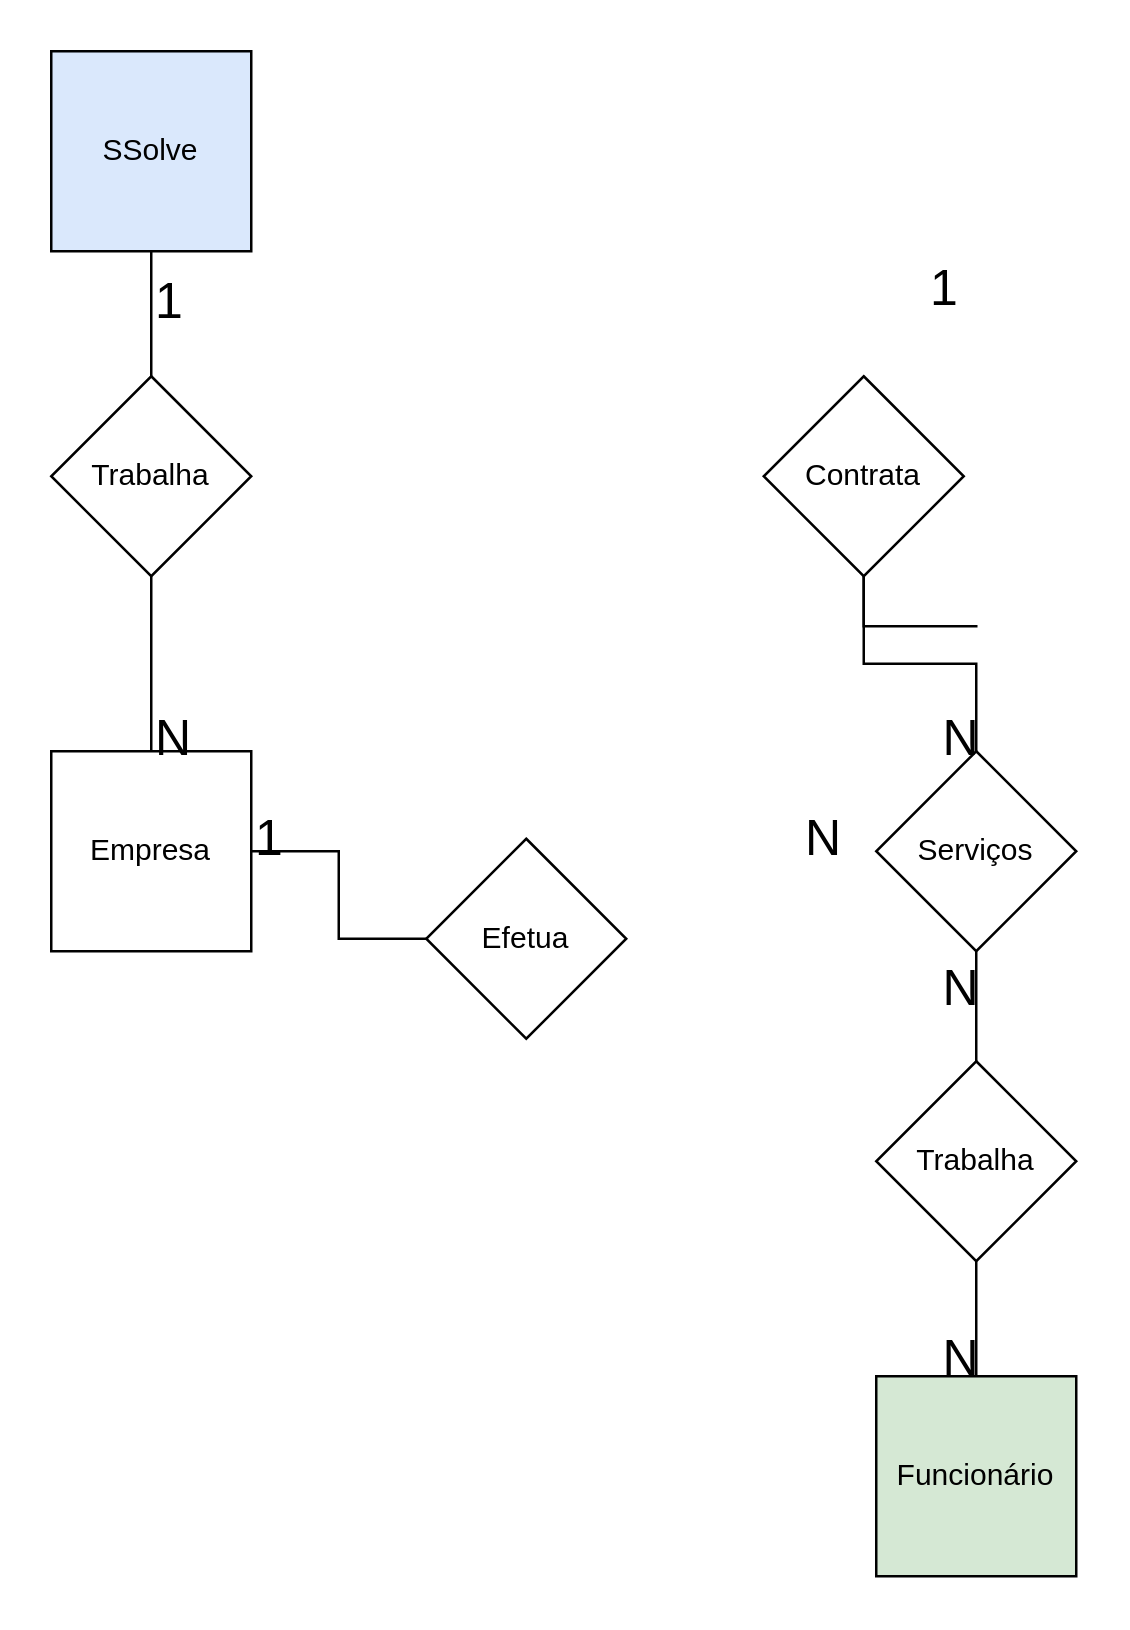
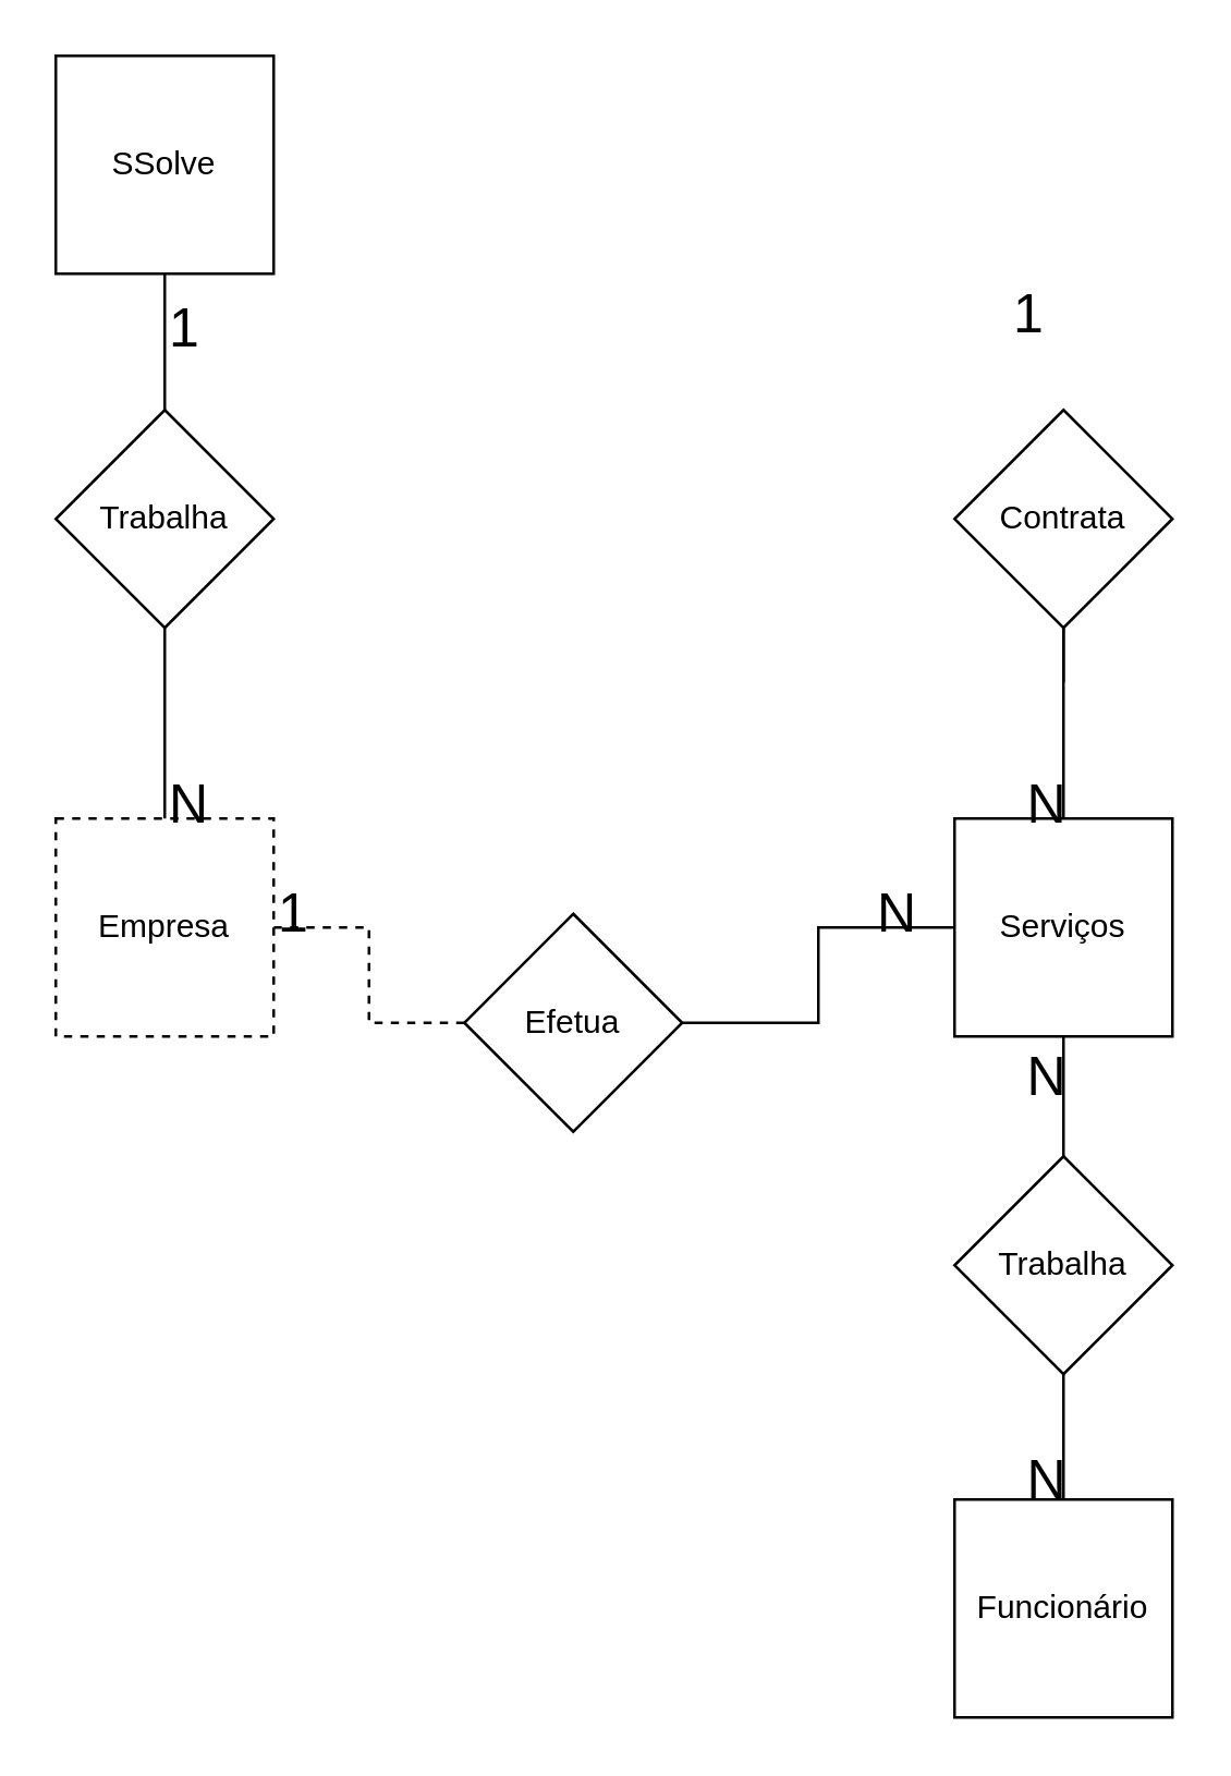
- <mxCell id="9" value="SSolve&lt;br&gt;" style="whiteSpace=wrap;html=1;aspect=fixed;fillColor=#dae8fc;" parent="1" vertex="1"><mxGeometry x="20" y="20" width="80" height="80" as="geometry" /></mxCell>
+ <mxCell id="9" value="SSolve&lt;br&gt;" style="whiteSpace=wrap;html=1;aspect=fixed;" parent="1" vertex="1"><mxGeometry x="20" y="20" width="80" height="80" as="geometry" /></mxCell>
- <mxCell id="15" value="Contrata" style="rhombus;whiteSpace=wrap;html=1;" parent="1" vertex="1"><mxGeometry x="305" y="150" width="80" height="80" as="geometry" /></mxCell>
+ <mxCell id="15" value="Contrata" style="rhombus;whiteSpace=wrap;html=1;" parent="1" vertex="1"><mxGeometry x="350" y="150" width="80" height="80" as="geometry" /></mxCell>
- <mxCell id="3" value="Empresa" style="whiteSpace=wrap;html=1;aspect=fixed;" parent="1" vertex="1"><mxGeometry x="20" y="300" width="80" height="80" as="geometry" /></mxCell>
+ <mxCell id="3" value="Empresa" style="whiteSpace=wrap;html=1;aspect=fixed;dashed=1;" parent="1" vertex="1"><mxGeometry x="20" y="300" width="80" height="80" as="geometry" /></mxCell>
- <mxCell id="7" value="Serviços&lt;br&gt;" style="rhombus;whiteSpace=wrap;html=1;aspect=fixed;" parent="1" vertex="1"><mxGeometry x="350" y="300" width="80" height="80" as="geometry" /></mxCell>
+ <mxCell id="7" value="Serviços&lt;br&gt;" style="whiteSpace=wrap;html=1;aspect=fixed;" parent="1" vertex="1"><mxGeometry x="350" y="300" width="80" height="80" as="geometry" /></mxCell>
- <mxCell id="2" style="edgeStyle=orthogonalEdgeStyle;rounded=0;orthogonalLoop=1;jettySize=auto;html=1;exitX=1;exitY=0.5;exitDx=0;exitDy=0;entryX=0;entryY=0.5;entryDx=0;entryDy=0;endArrow=none;endFill=0;" parent="1" source="3" target="5" edge="1"><mxGeometry relative="1" as="geometry" /></mxCell>
+ <mxCell id="2" style="edgeStyle=orthogonalEdgeStyle;rounded=0;orthogonalLoop=1;jettySize=auto;html=1;exitX=1;exitY=0.5;exitDx=0;exitDy=0;entryX=0;entryY=0.5;entryDx=0;entryDy=0;endArrow=none;endFill=0;dashed=1;" parent="1" source="3" target="5" edge="1"><mxGeometry relative="1" as="geometry" /></mxCell>
+ <mxCell id="4" style="edgeStyle=orthogonalEdgeStyle;rounded=0;orthogonalLoop=1;jettySize=auto;html=1;exitX=1;exitY=0.5;exitDx=0;exitDy=0;entryX=0;entryY=0.5;entryDx=0;entryDy=0;endArrow=none;endFill=0;" parent="1" source="5" target="7" edge="1"><mxGeometry relative="1" as="geometry" /></mxCell>
- <mxCell id="10" value="Funcionário" style="whiteSpace=wrap;html=1;aspect=fixed;fillColor=#d5e8d4;" parent="1" vertex="1"><mxGeometry x="350" y="550" width="80" height="80" as="geometry" /></mxCell>
+ <mxCell id="10" value="Funcionário" style="whiteSpace=wrap;html=1;aspect=fixed;" parent="1" vertex="1"><mxGeometry x="350" y="550" width="80" height="80" as="geometry" /></mxCell>
